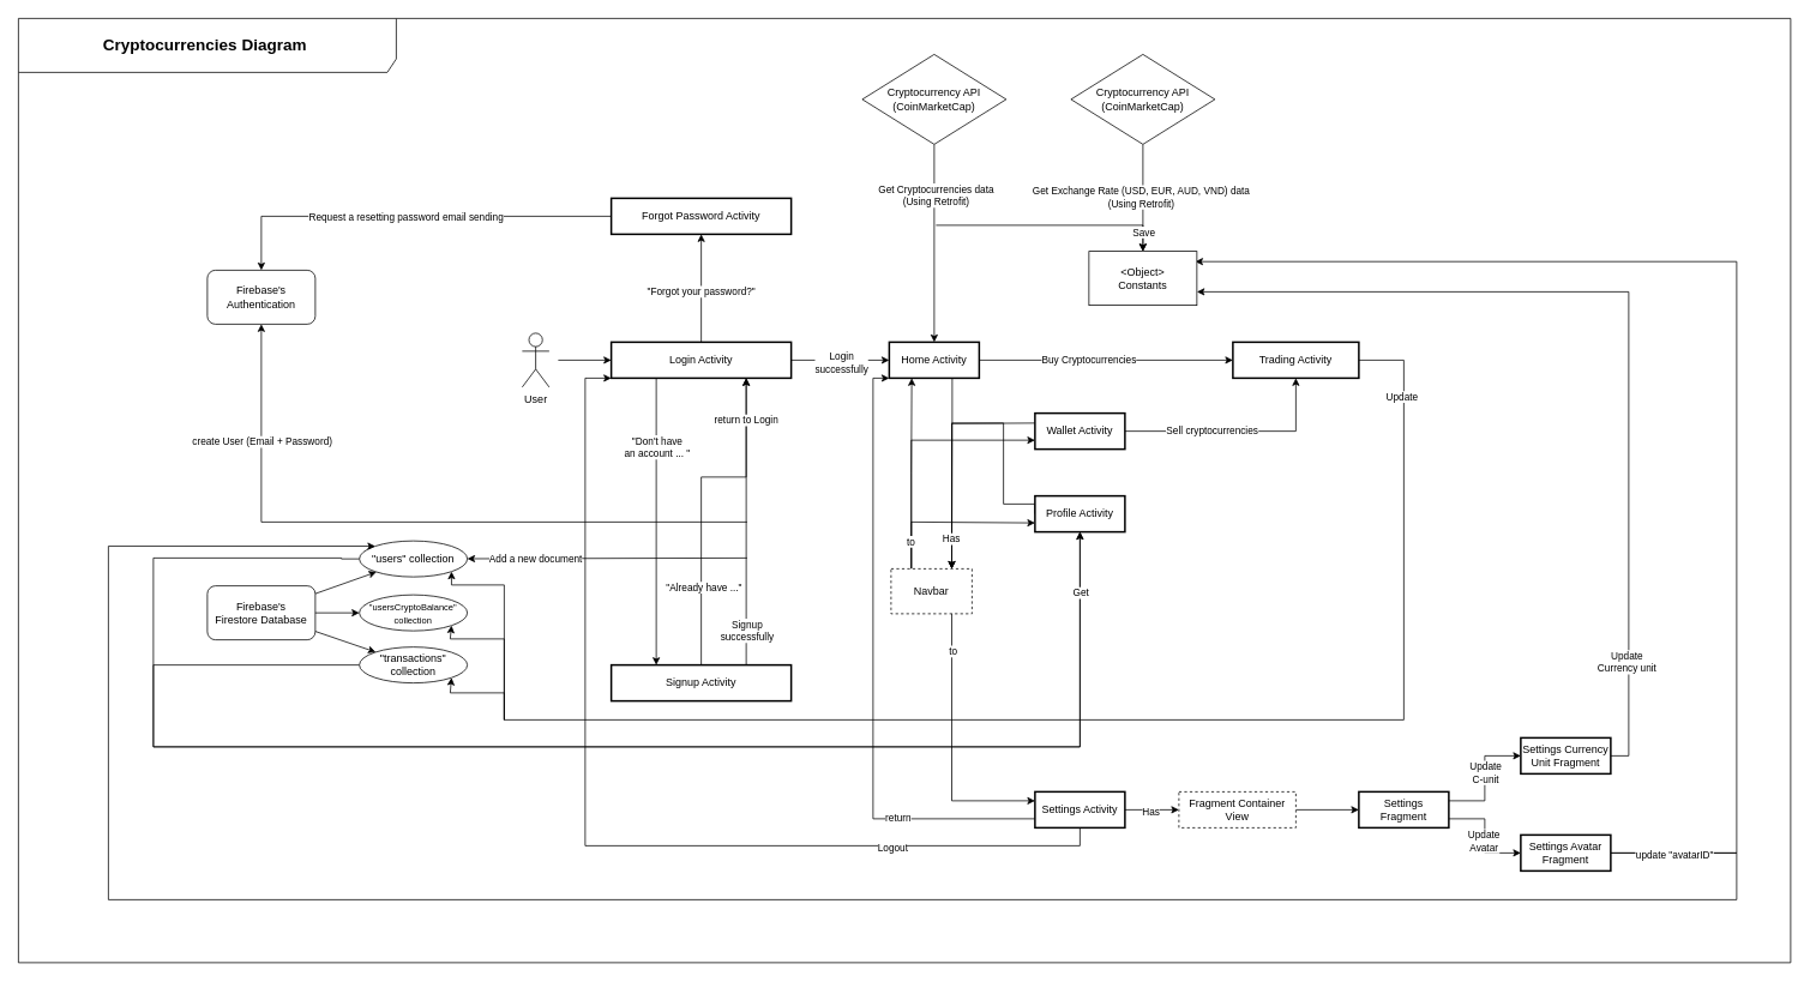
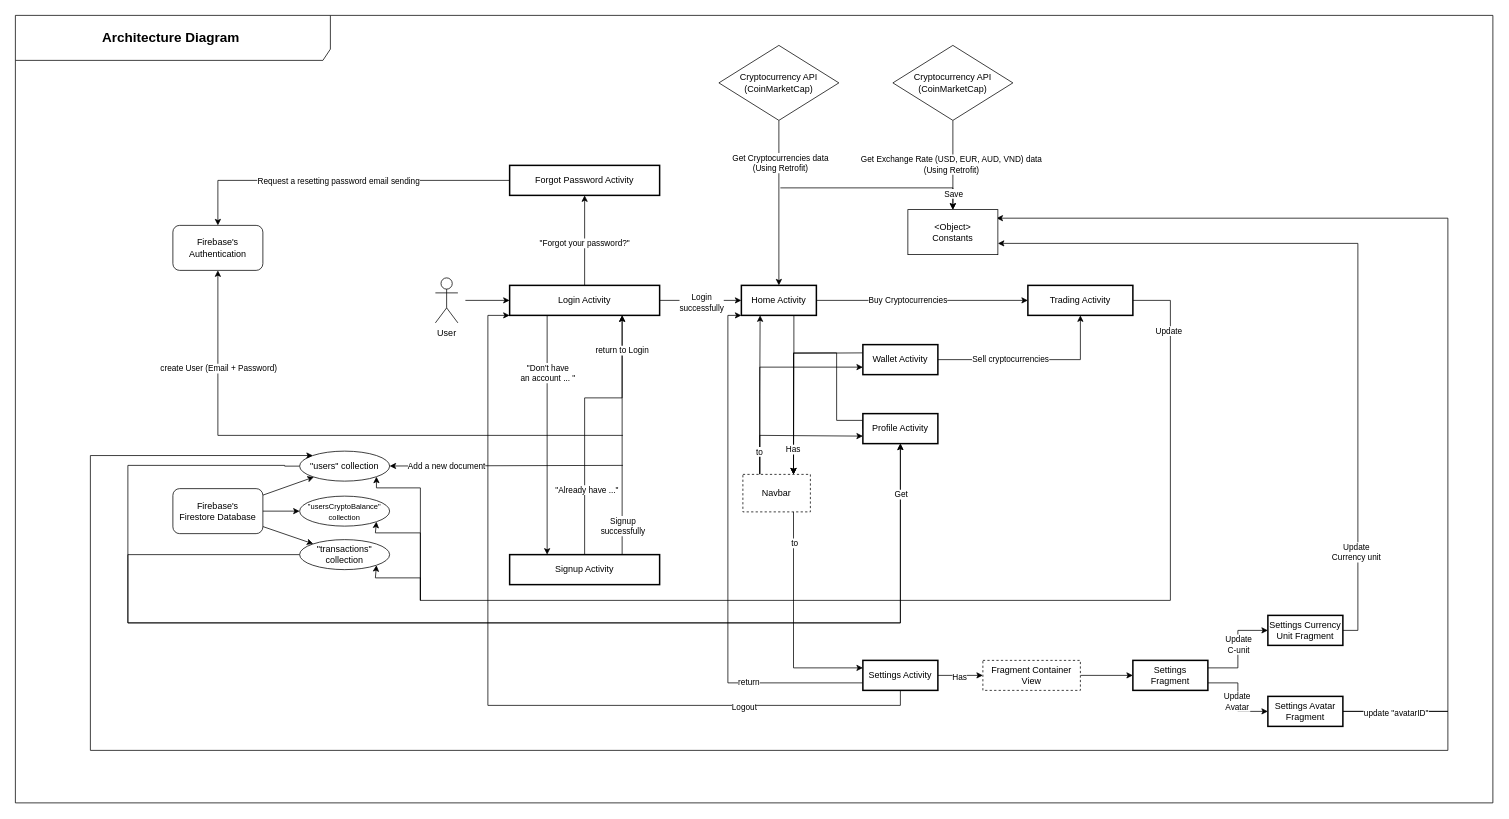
- <mxCell id="88" value="&lt;font style=&quot;font-size: 18px;&quot;&gt;&lt;b&gt;Cryptocurrencies Diagram&amp;nbsp;&lt;/b&gt;&lt;/font&gt;" style="shape=umlFrame;whiteSpace=wrap;html=1;pointerEvents=0;width=420;height=60;" vertex="1" parent="1"><mxGeometry x="20" y="20" width="1970" height="1050" as="geometry" /></mxCell>
+ <mxCell id="88" value="&lt;font style=&quot;font-size: 18px;&quot;&gt;&lt;b&gt;Architecture Diagram&amp;nbsp;&lt;/b&gt;&lt;/font&gt;" style="shape=umlFrame;whiteSpace=wrap;html=1;pointerEvents=0;width=420;height=60;" vertex="1" parent="1"><mxGeometry x="20" y="20" width="1970" height="1050" as="geometry" /></mxCell>
